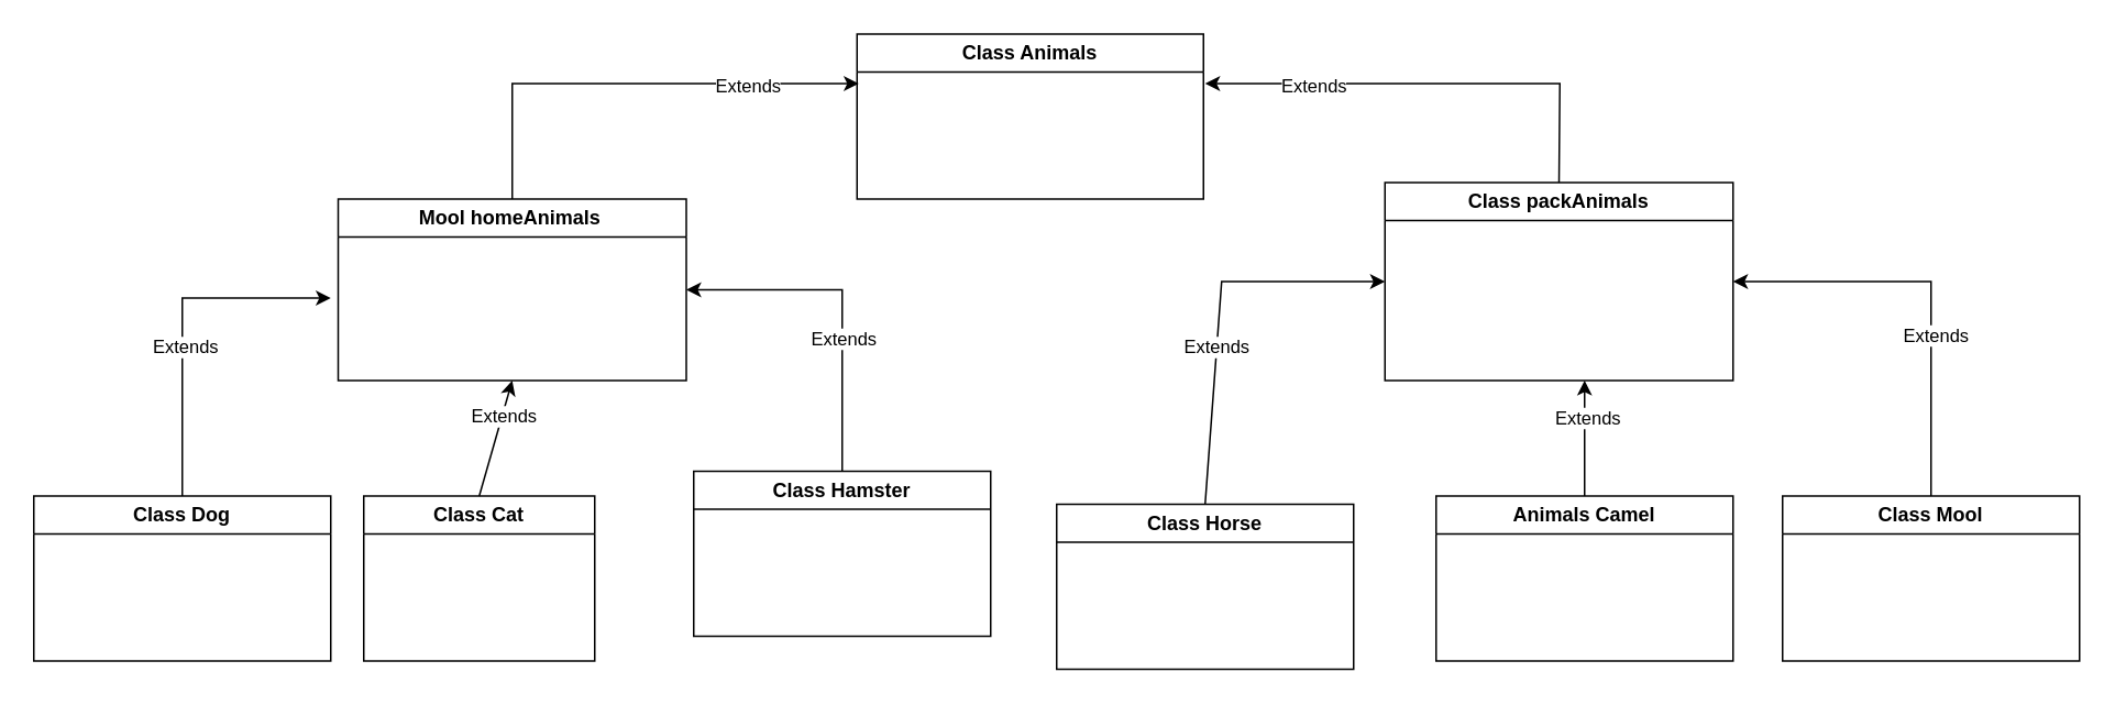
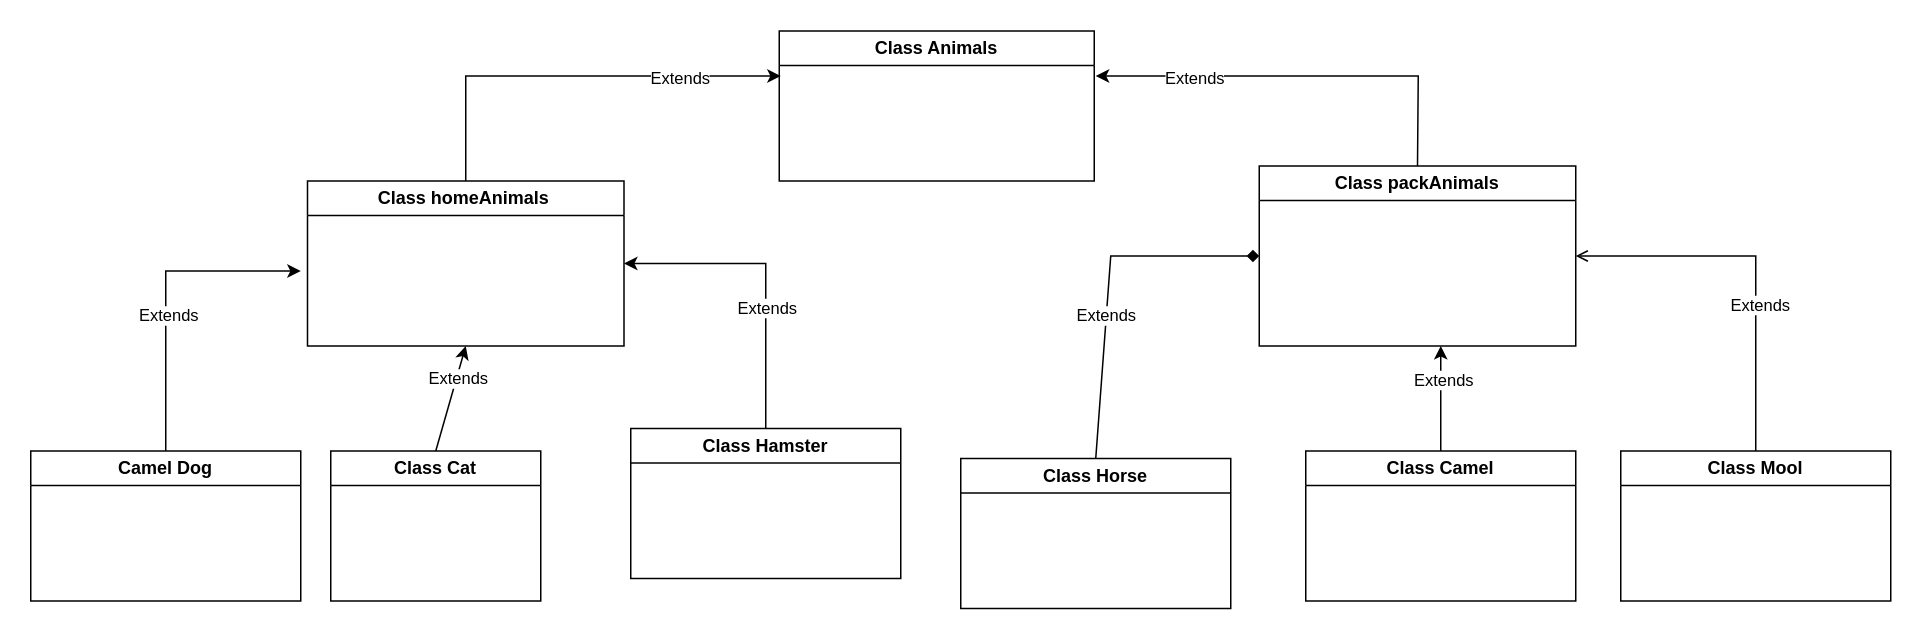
- <mxCell id="5" value="Mool homeAnimals&amp;nbsp;" style="swimlane;whiteSpace=wrap;html=1;startSize=23;" vertex="1" parent="1"><mxGeometry x="204.5" y="120" width="211" height="110" as="geometry" /></mxCell>
+ <mxCell id="5" value="Class homeAnimals&amp;nbsp;" style="swimlane;whiteSpace=wrap;html=1;startSize=23;" vertex="1" parent="1"><mxGeometry x="204.5" y="120" width="211" height="110" as="geometry" /></mxCell>
- <mxCell id="21" value="" style="endArrow=classic;html=1;rounded=0;entryX=0;entryY=0.5;entryDx=0;entryDy=0;exitX=0.5;exitY=0;exitDx=0;exitDy=0;" edge="1" parent="1" source="10" target="4"><mxGeometry width="50" height="50" relative="1" as="geometry"><mxPoint x="590" y="300" as="sourcePoint" /><mxPoint x="640" y="250" as="targetPoint" /><Array as="points"><mxPoint x="740" y="170" /></Array></mxGeometry></mxCell>
+ <mxCell id="21" value="" style="endArrow=diamond;html=1;rounded=0;entryX=0;entryY=0.5;entryDx=0;entryDy=0;exitX=0.5;exitY=0;exitDx=0;exitDy=0;" edge="1" parent="1" source="10" target="4"><mxGeometry width="50" height="50" relative="1" as="geometry"><mxPoint x="590" y="300" as="sourcePoint" /><mxPoint x="640" y="250" as="targetPoint" /><Array as="points"><mxPoint x="740" y="170" /></Array></mxGeometry></mxCell>
- <mxCell id="25" value="" style="endArrow=classic;html=1;rounded=0;entryX=1;entryY=0.5;entryDx=0;entryDy=0;exitX=0.5;exitY=0;exitDx=0;exitDy=0;" edge="1" parent="1" source="8" target="4"><mxGeometry width="50" height="50" relative="1" as="geometry"><mxPoint x="590" y="300" as="sourcePoint" /><mxPoint x="640" y="250" as="targetPoint" /><Array as="points"><mxPoint x="1170" y="170" /></Array></mxGeometry></mxCell>
+ <mxCell id="25" value="" style="endArrow=open;html=1;rounded=0;entryX=1;entryY=0.5;entryDx=0;entryDy=0;exitX=0.5;exitY=0;exitDx=0;exitDy=0;" edge="1" parent="1" source="8" target="4"><mxGeometry width="50" height="50" relative="1" as="geometry"><mxPoint x="590" y="300" as="sourcePoint" /><mxPoint x="640" y="250" as="targetPoint" /><Array as="points"><mxPoint x="1170" y="170" /></Array></mxGeometry></mxCell>
- <mxCell id="3" value="Class Dog" style="swimlane;whiteSpace=wrap;html=1;" vertex="1" parent="1"><mxGeometry x="20" y="300" width="180" height="100" as="geometry" /></mxCell>
+ <mxCell id="3" value="Camel Dog" style="swimlane;whiteSpace=wrap;html=1;" vertex="1" parent="1"><mxGeometry x="20" y="300" width="180" height="100" as="geometry" /></mxCell>
- <mxCell id="9" value="Animals Camel" style="swimlane;whiteSpace=wrap;html=1;" vertex="1" parent="1"><mxGeometry x="870" y="300" width="180" height="100" as="geometry" /></mxCell>
+ <mxCell id="9" value="Class Camel" style="swimlane;whiteSpace=wrap;html=1;" vertex="1" parent="1"><mxGeometry x="870" y="300" width="180" height="100" as="geometry" /></mxCell>
